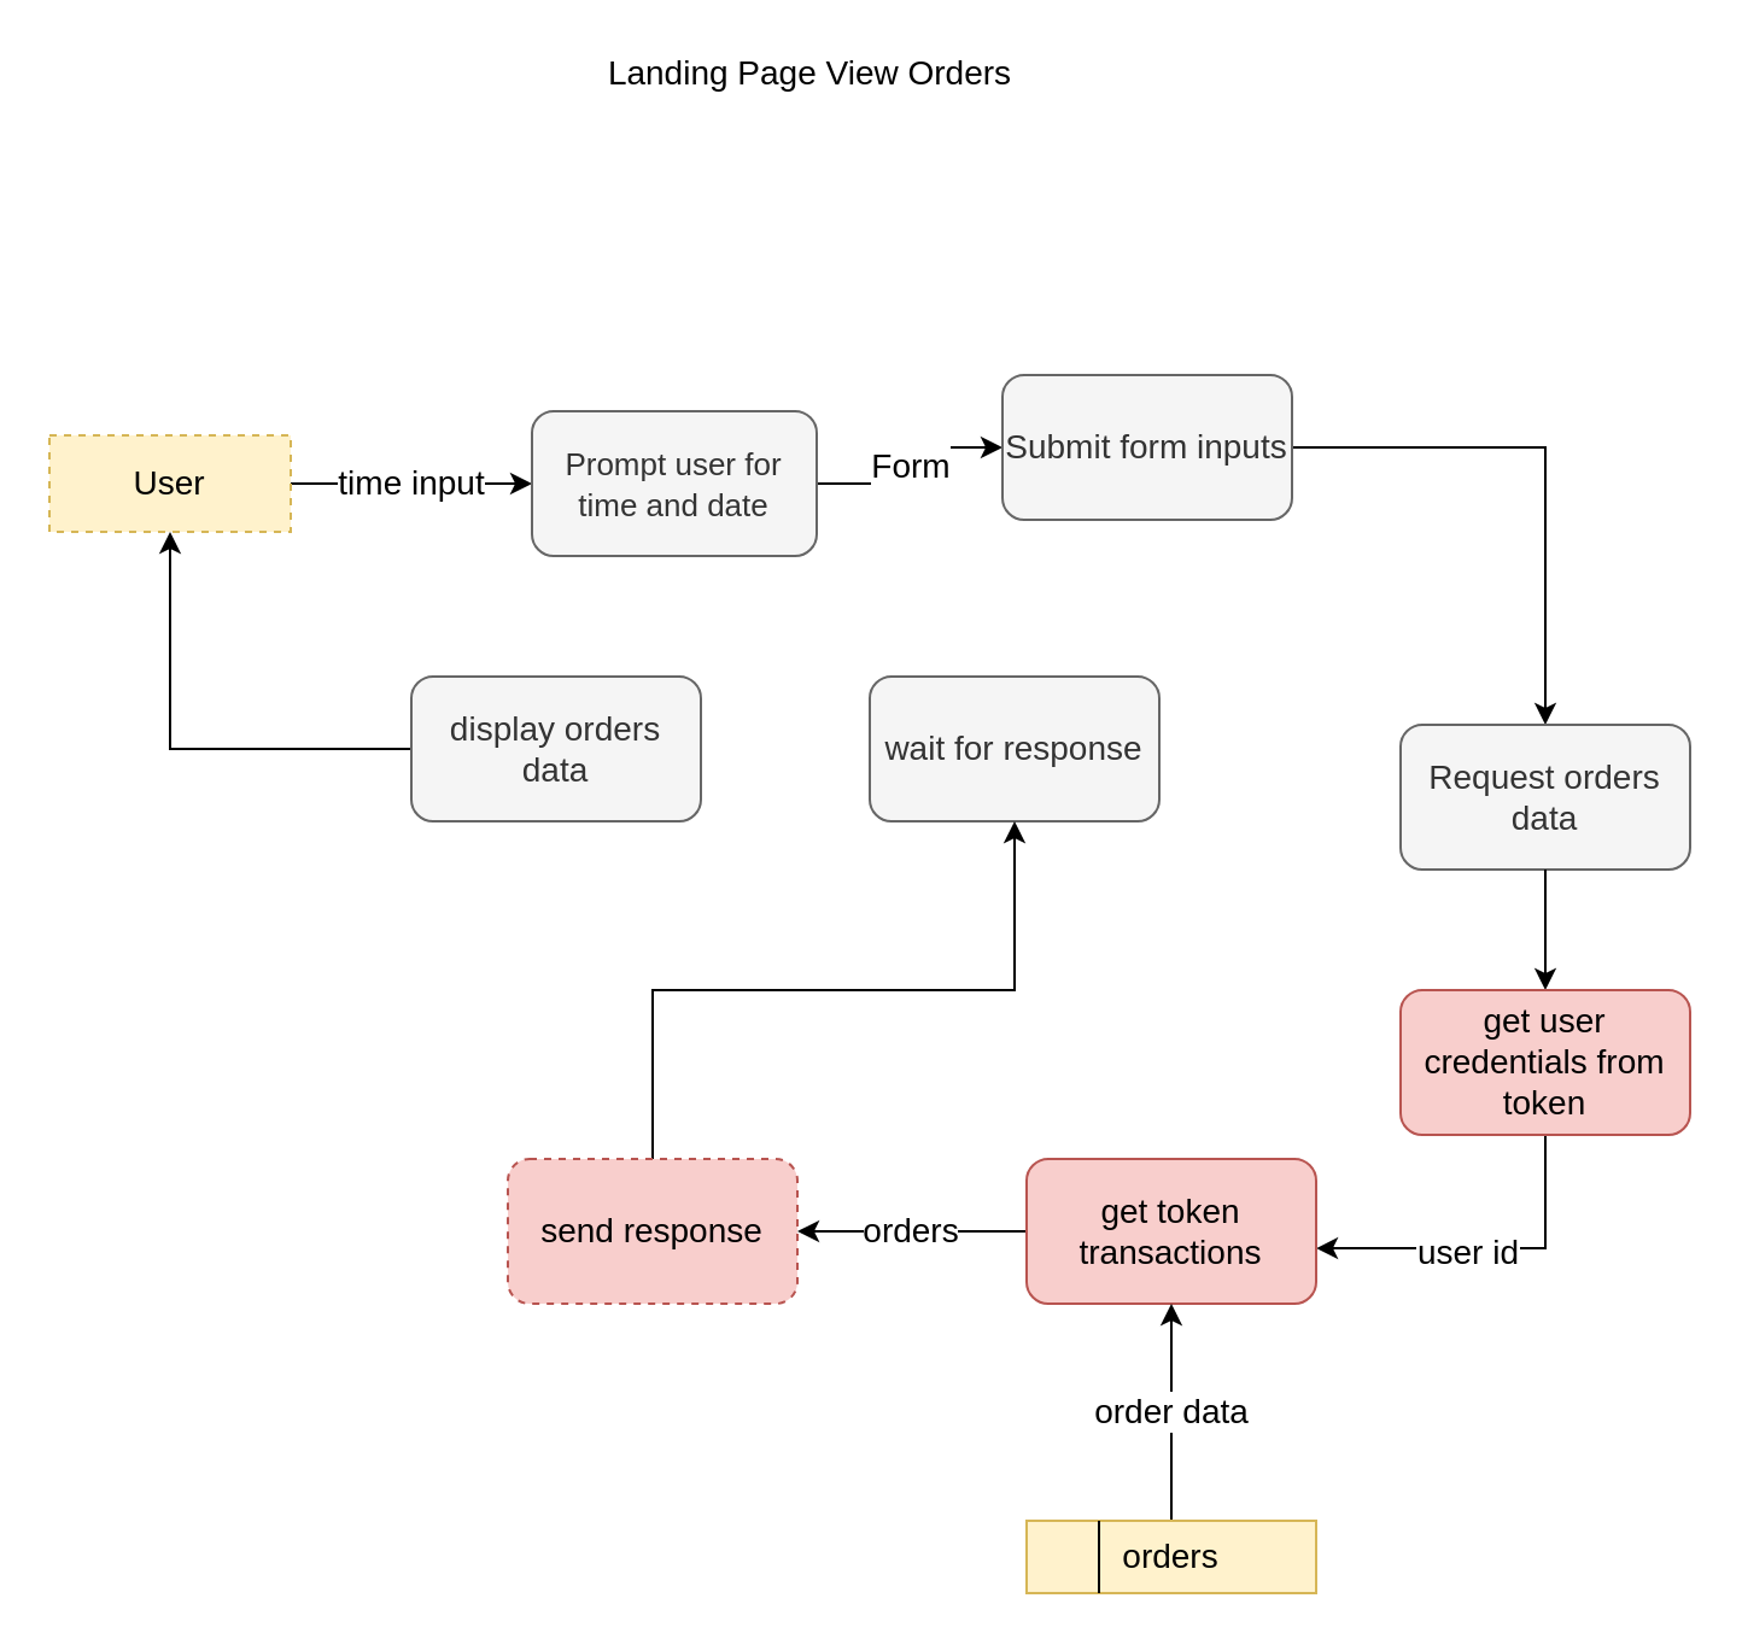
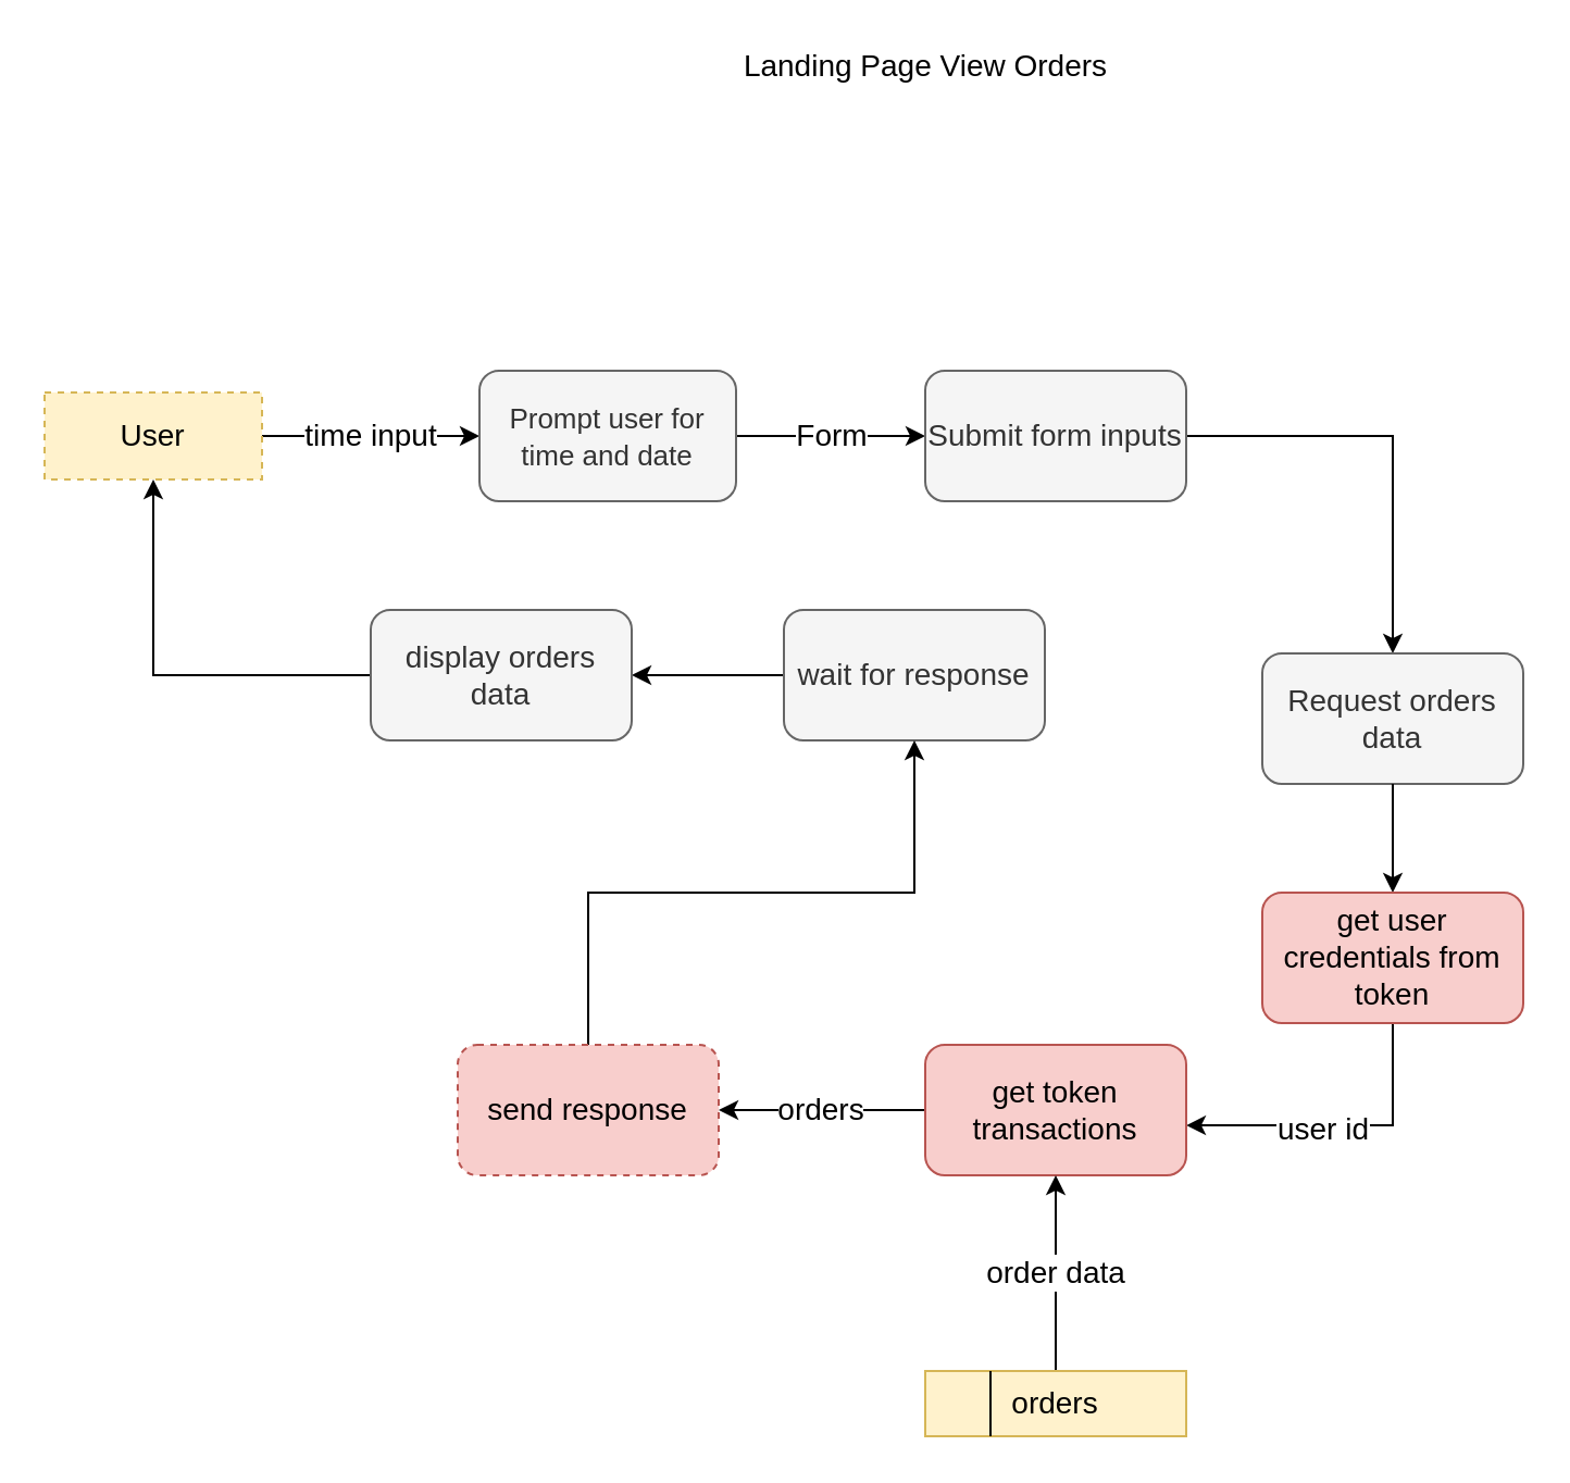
- <mxCell id="2" value="Landing Page View Orders" style="text;html=1;strokeColor=none;fillColor=none;align=center;verticalAlign=middle;whiteSpace=wrap;rounded=0;fontSize=14;" parent="1" vertex="1"><mxGeometry x="238" y="20" width="195" height="20" as="geometry" /></mxCell>
+ <mxCell id="2" value="Landing Page View Orders" style="text;html=1;strokeColor=none;fillColor=none;align=center;verticalAlign=middle;whiteSpace=wrap;rounded=0;fontSize=14;" parent="1" vertex="1"><mxGeometry x="328" y="20" width="195" height="20" as="geometry" /></mxCell>
- <mxCell id="8" value="Submit form inputs" style="rounded=1;whiteSpace=wrap;html=1;fontSize=14;fillColor=#f5f5f5;strokeColor=#666666;fontColor=#333333;" vertex="1" parent="1"><mxGeometry x="415" y="155" width="120" height="60" as="geometry" /></mxCell>
+ <mxCell id="8" value="Submit form inputs" style="rounded=1;whiteSpace=wrap;html=1;fontSize=14;fillColor=#f5f5f5;strokeColor=#666666;fontColor=#333333;" vertex="1" parent="1"><mxGeometry x="425" y="170" width="120" height="60" as="geometry" /></mxCell>
+ <mxCell id="19" style="edgeStyle=orthogonalEdgeStyle;rounded=0;orthogonalLoop=1;jettySize=auto;html=1;exitX=0;exitY=0.5;exitDx=0;exitDy=0;entryX=1;entryY=0.5;entryDx=0;entryDy=0;endArrow=classic;endFill=1;fontSize=14;" edge="1" parent="1" source="20" target="22"><mxGeometry relative="1" as="geometry" /></mxCell>
